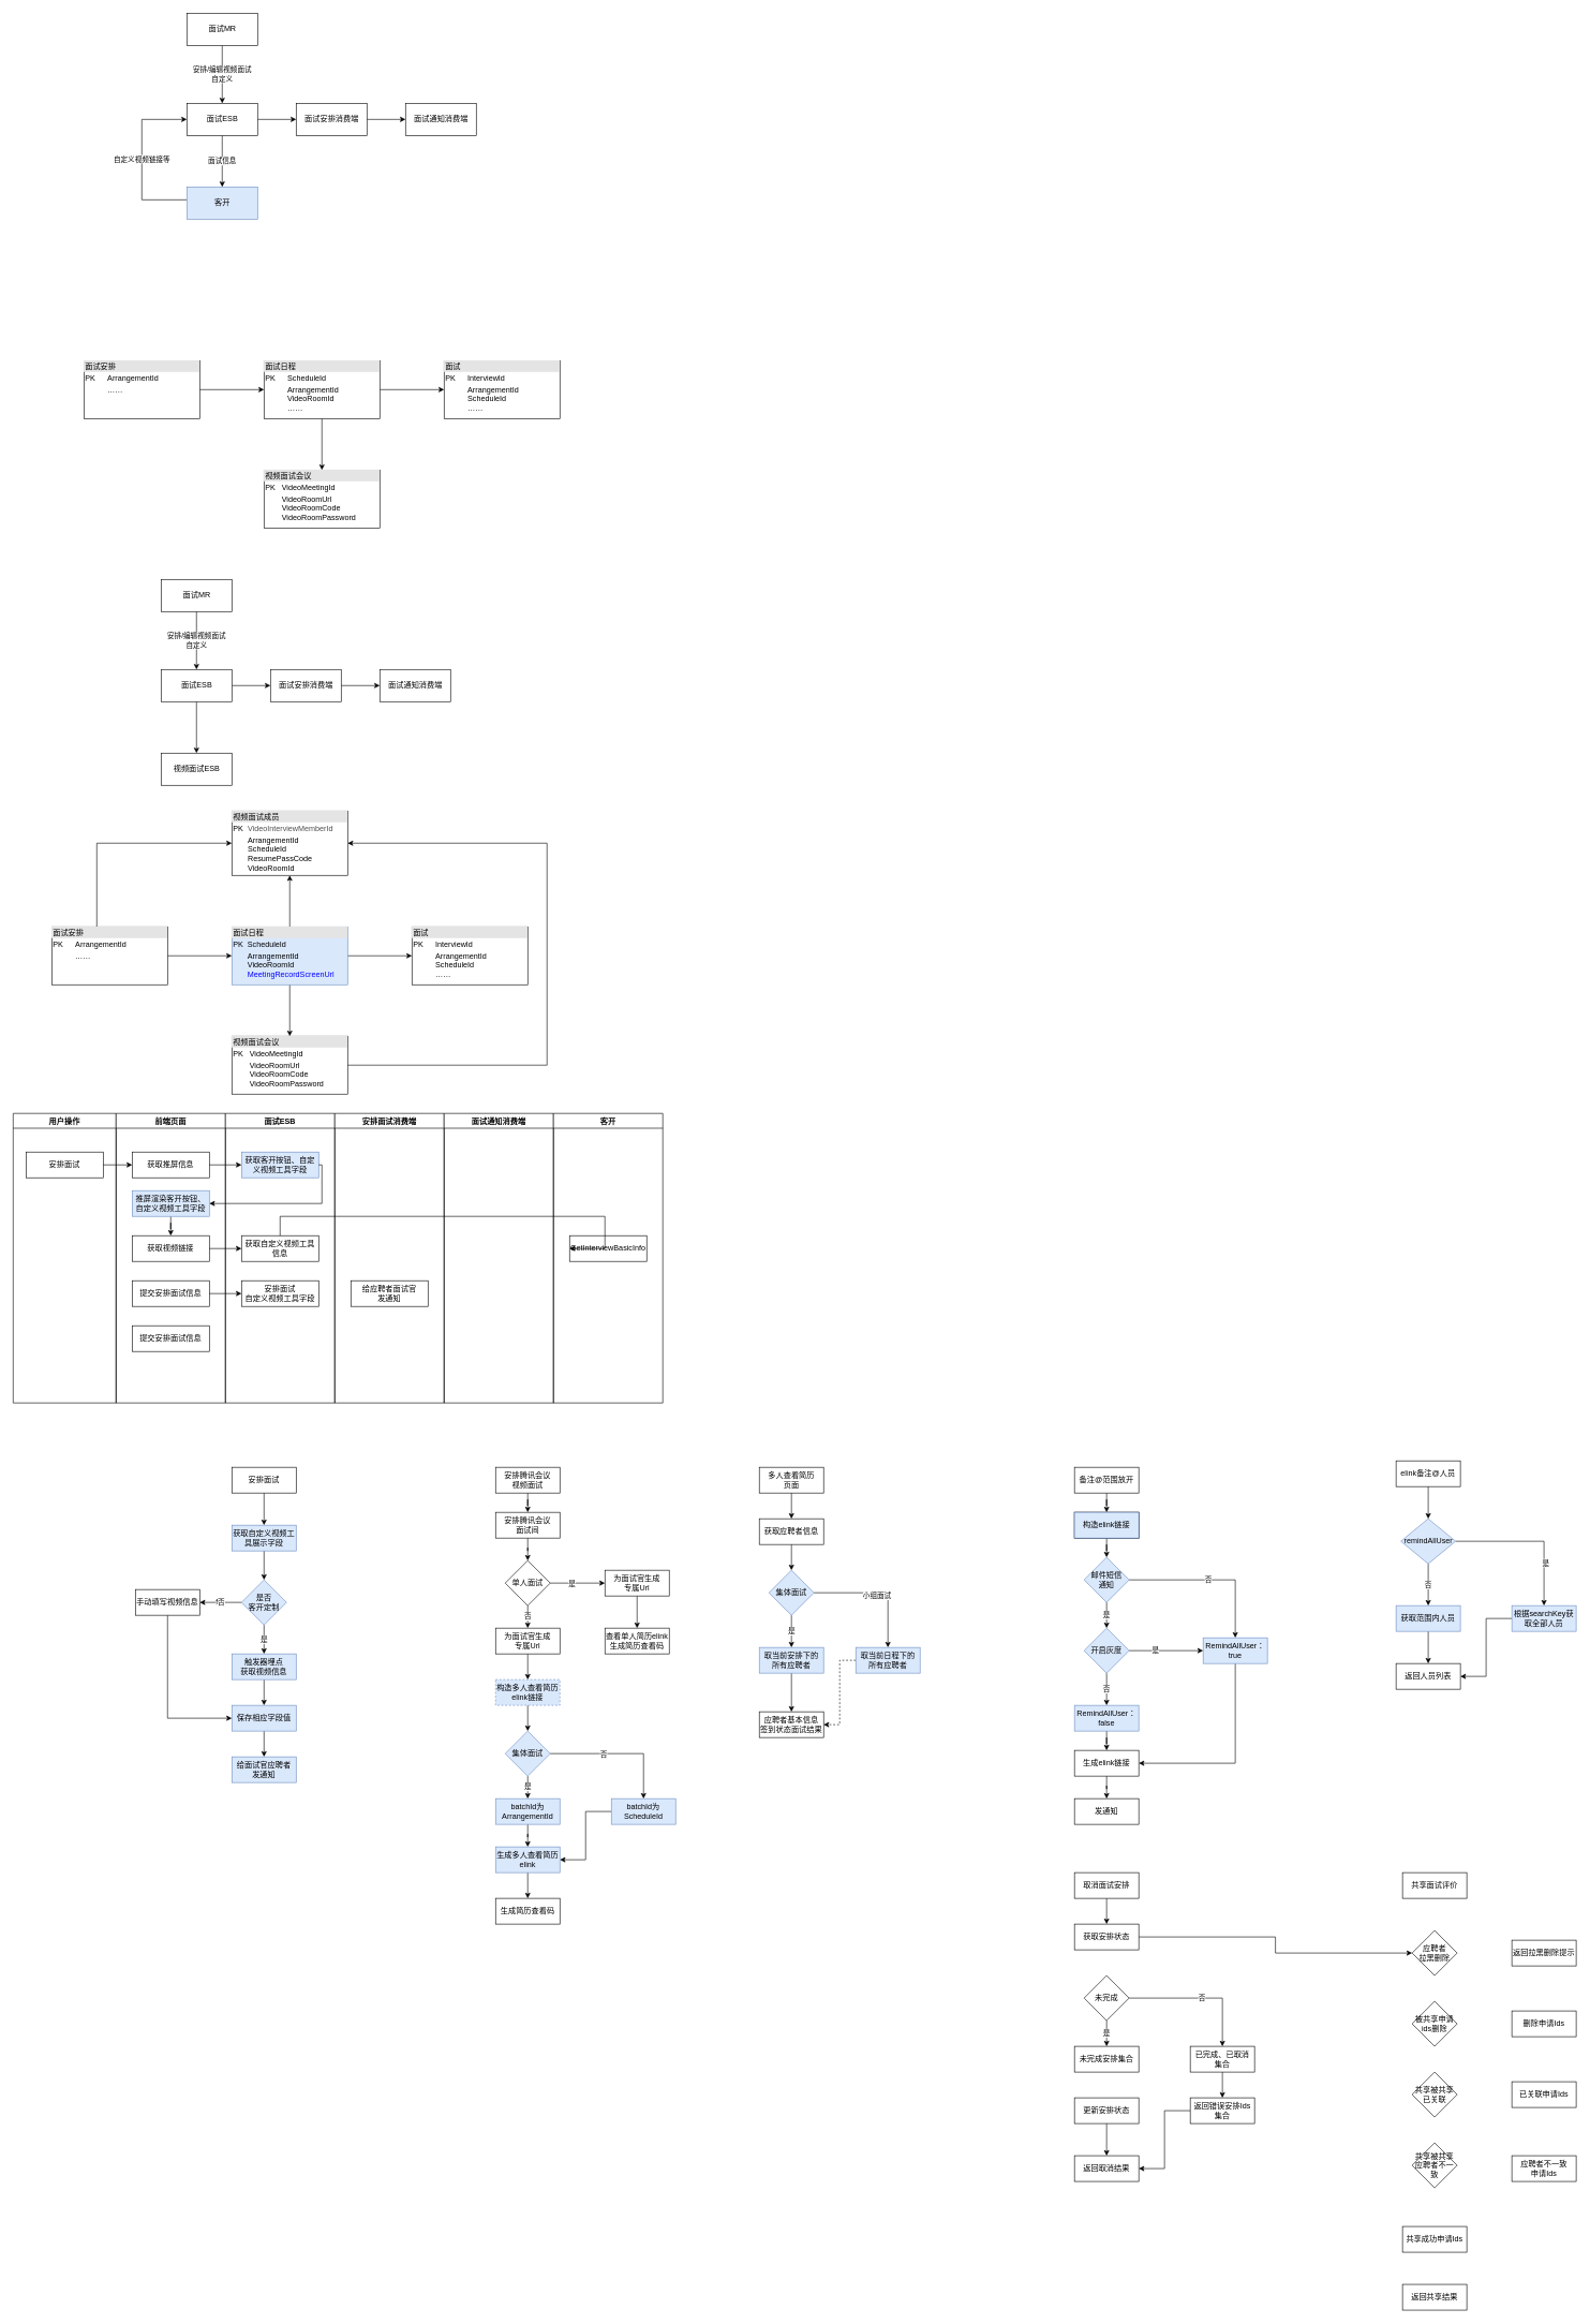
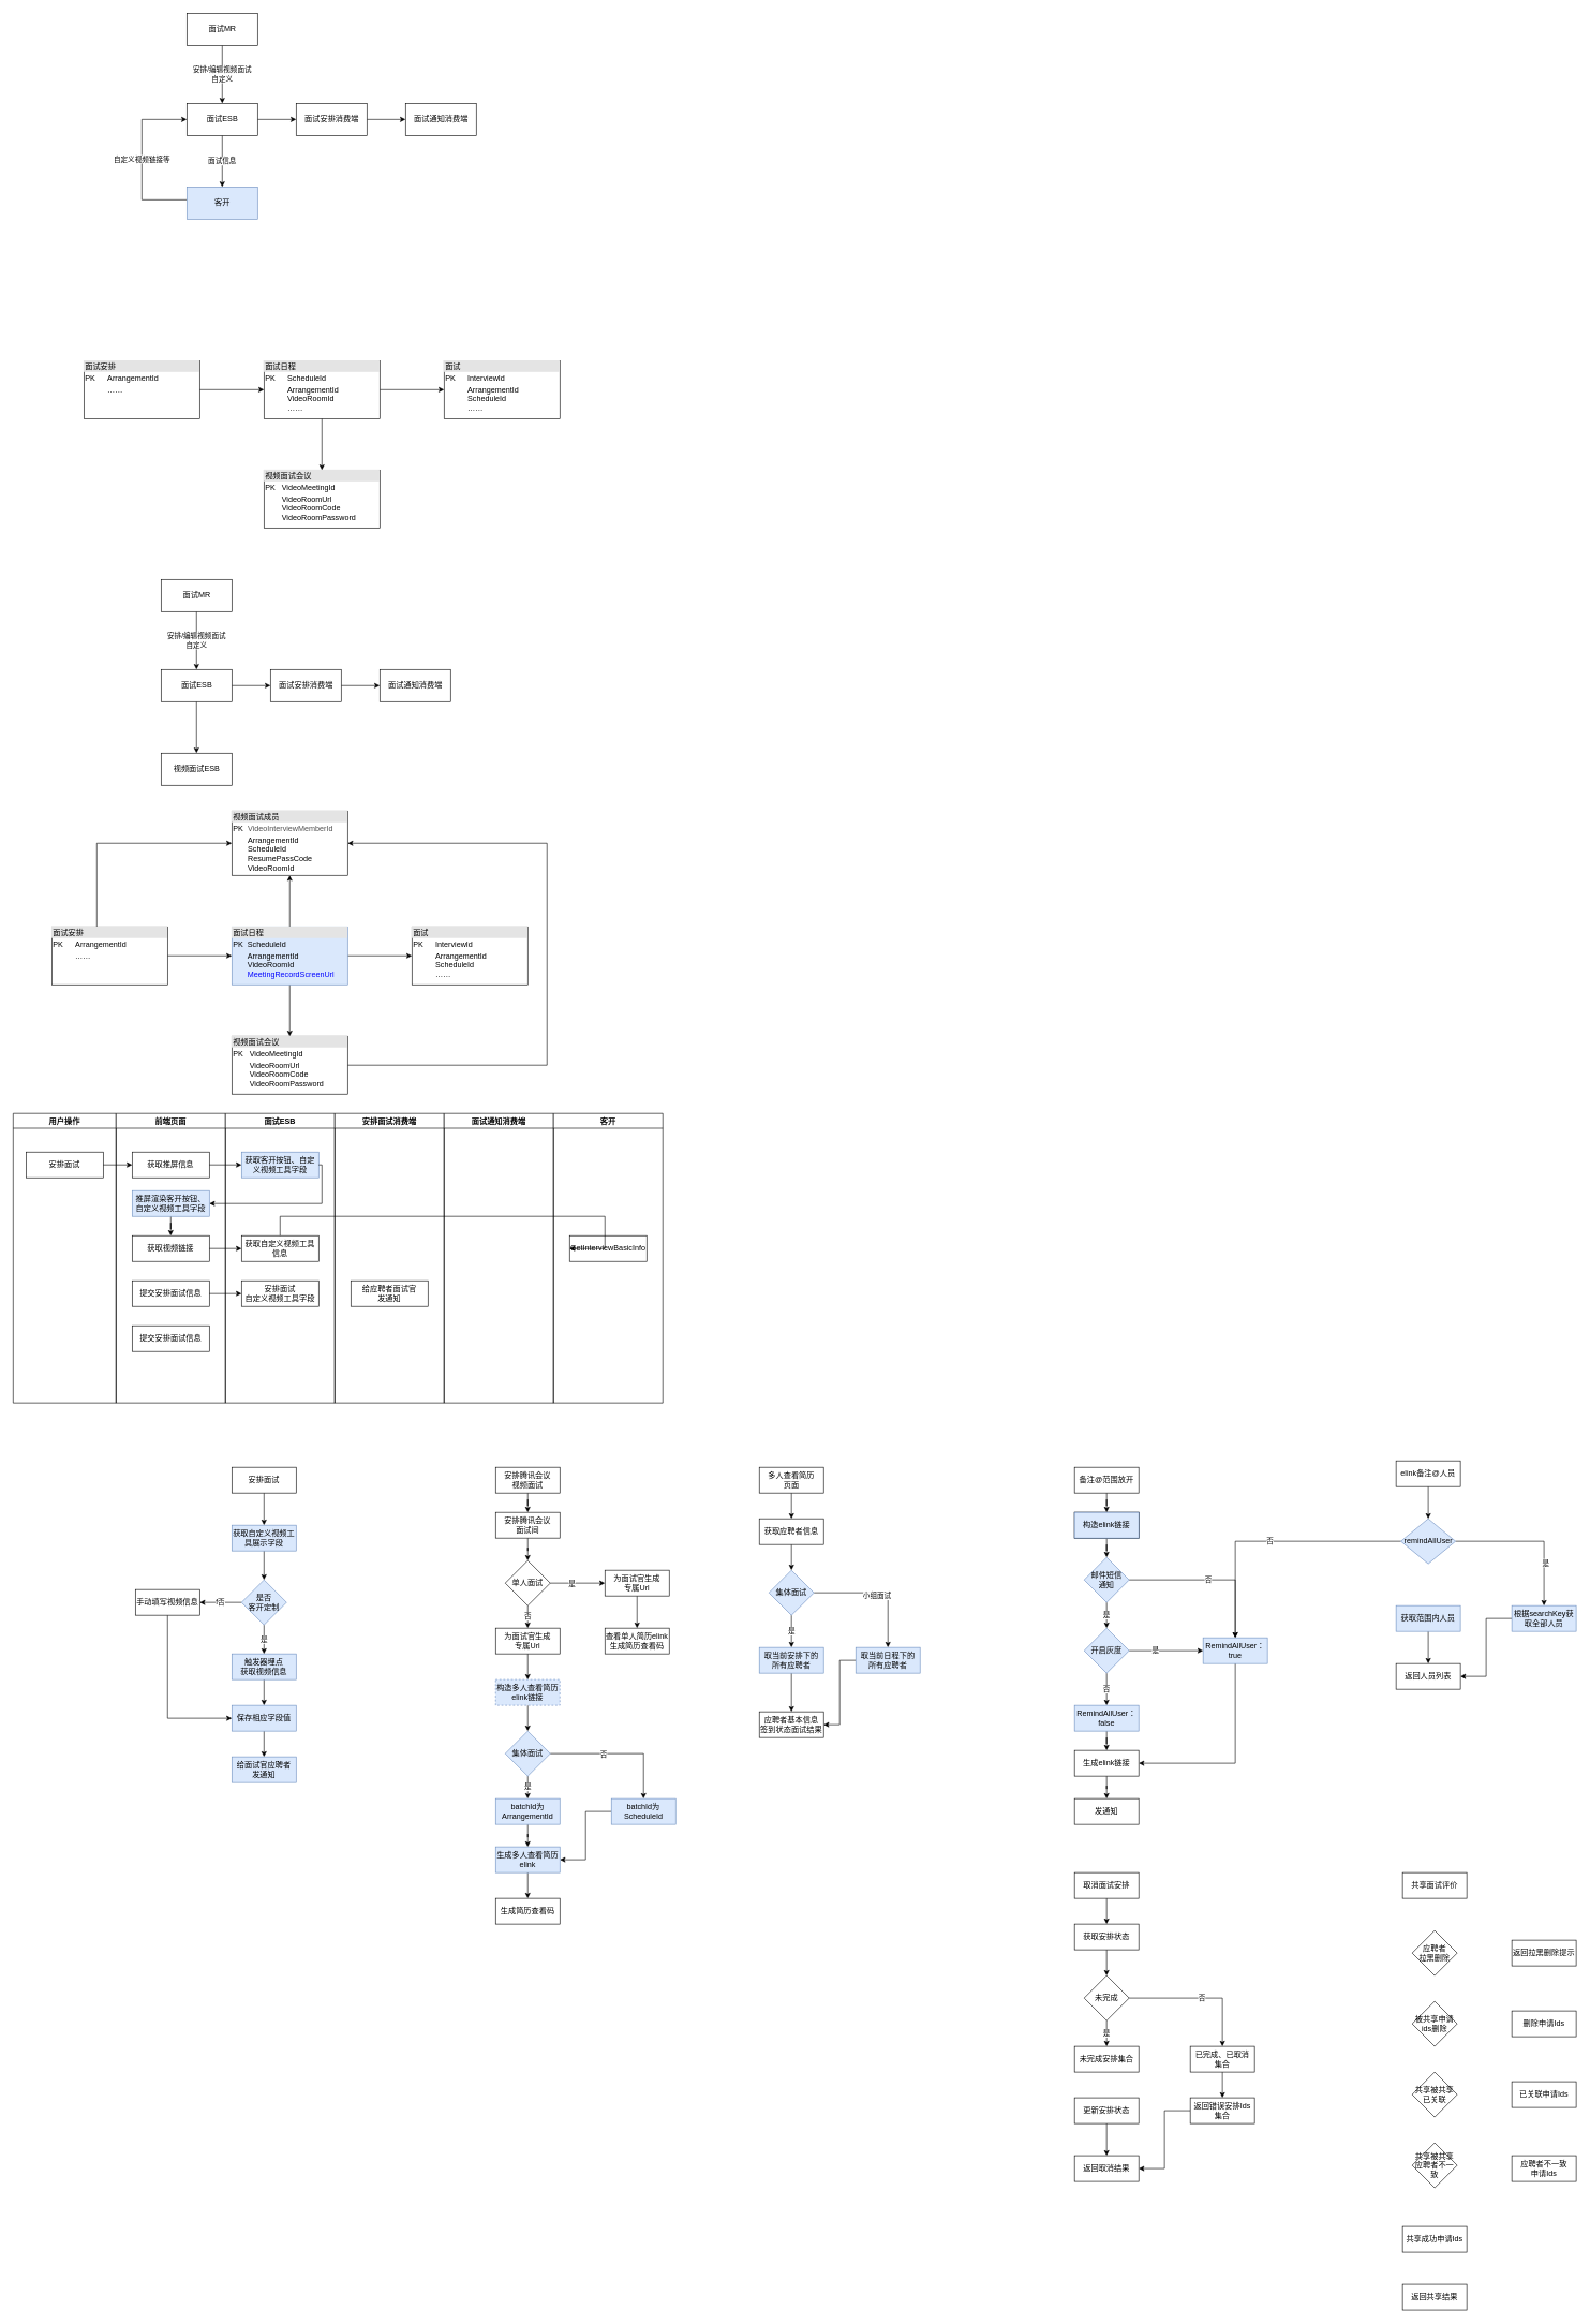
- <mxCell id="139" value="否" style="edgeStyle=orthogonalEdgeStyle;rounded=0;orthogonalLoop=1;jettySize=auto;html=1;labelBackgroundColor=#FFFFFF;" edge="1" parent="1" source="142" target="146"><mxGeometry relative="1" as="geometry" /></mxCell>
+ <mxCell id="139" value="否" style="edgeStyle=orthogonalEdgeStyle;rounded=0;orthogonalLoop=1;jettySize=auto;html=1;labelBackgroundColor=#FFFFFF;" edge="1" parent="1" source="142" target="124"><mxGeometry relative="1" as="geometry" /></mxCell>
- <mxCell id="97" style="edgeStyle=orthogonalEdgeStyle;rounded=0;orthogonalLoop=1;jettySize=auto;html=1;entryX=1;entryY=0.5;entryDx=0;entryDy=0;labelBackgroundColor=#FFFFFF;dashed=1;" edge="1" parent="1" source="98" target="114"><mxGeometry relative="1" as="geometry" /></mxCell>
+ <mxCell id="97" style="edgeStyle=orthogonalEdgeStyle;rounded=0;orthogonalLoop=1;jettySize=auto;html=1;entryX=1;entryY=0.5;entryDx=0;entryDy=0;labelBackgroundColor=#FFFFFF;" edge="1" parent="1" source="98" target="114"><mxGeometry relative="1" as="geometry" /></mxCell>
- <mxCell id="150" value="" style="edgeStyle=orthogonalEdgeStyle;rounded=0;orthogonalLoop=1;jettySize=auto;html=1;labelBackgroundColor=#FFFFFF;" edge="1" parent="1" source="151" target="165"><mxGeometry relative="1" as="geometry" /></mxCell>
+ <mxCell id="150" value="" style="edgeStyle=orthogonalEdgeStyle;rounded=0;orthogonalLoop=1;jettySize=auto;html=1;labelBackgroundColor=#FFFFFF;" edge="1" parent="1" source="151" target="155"><mxGeometry relative="1" as="geometry" /></mxCell>
